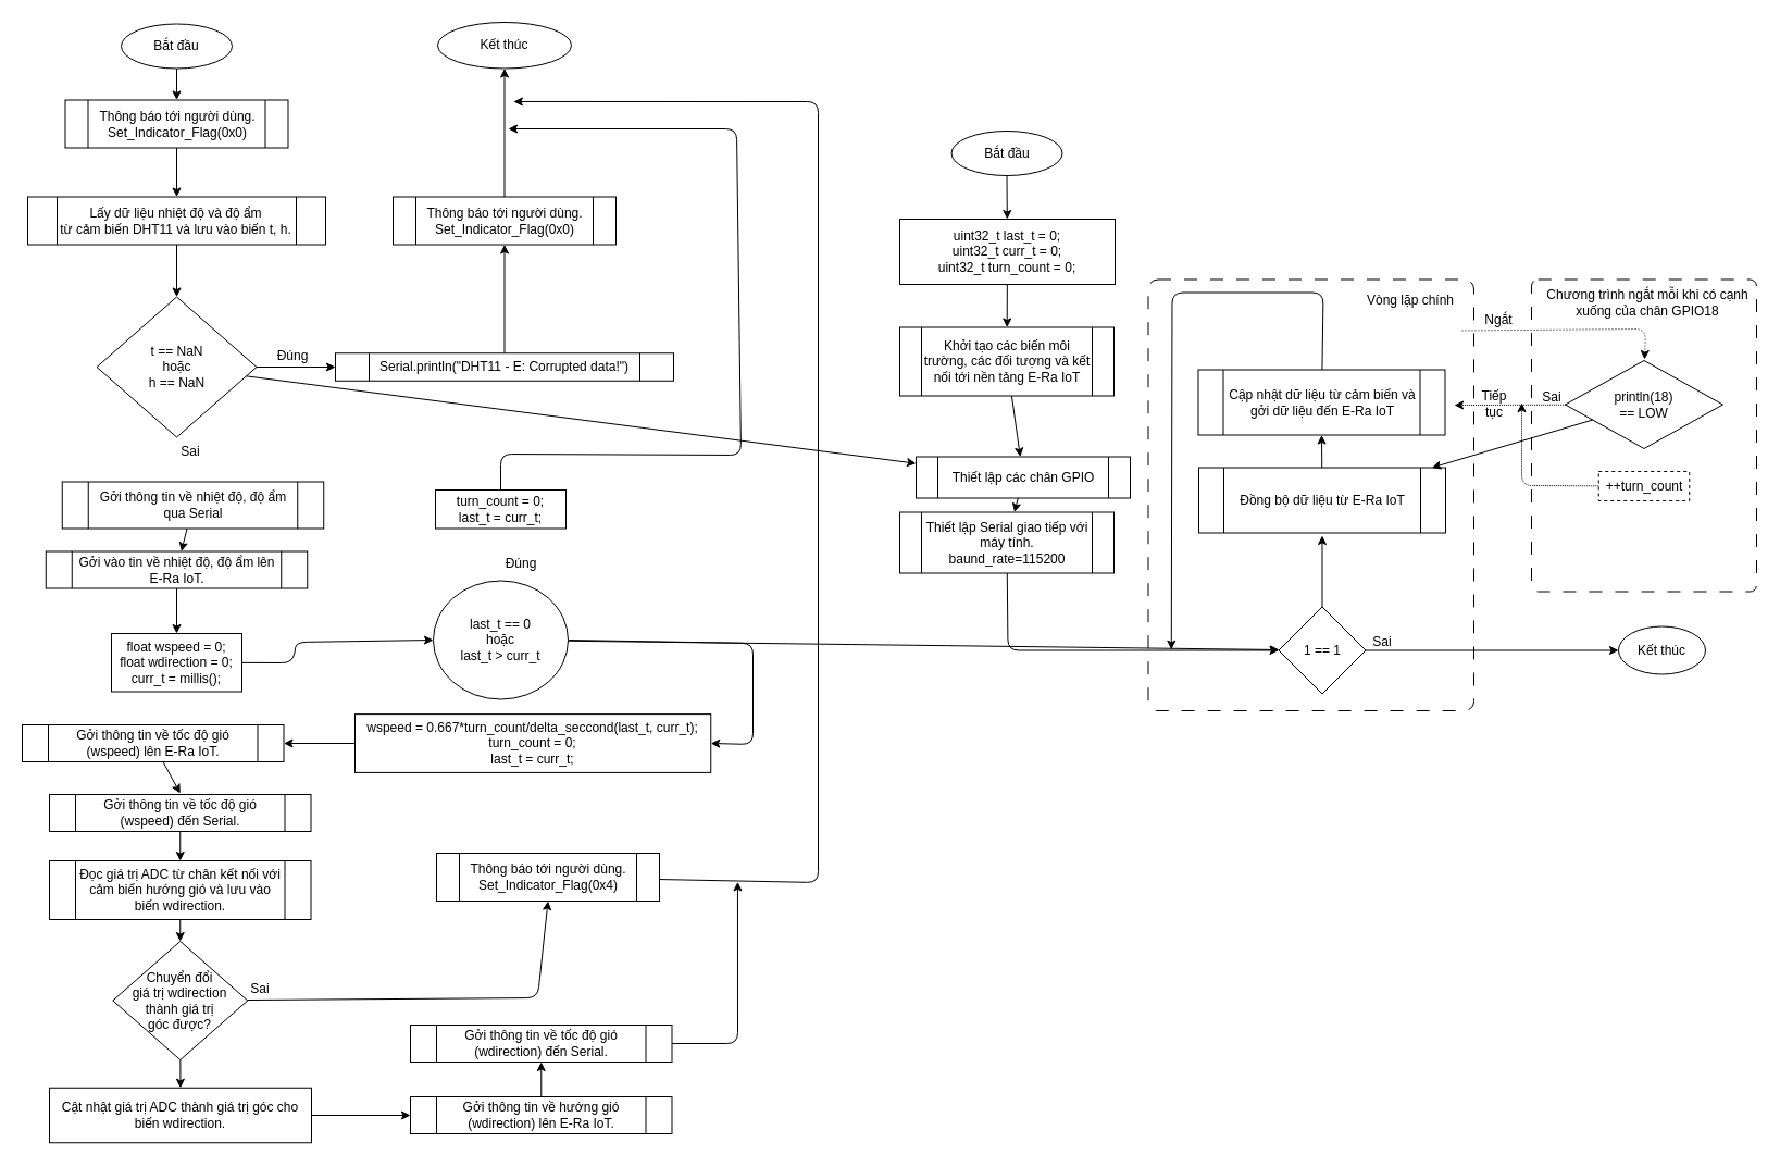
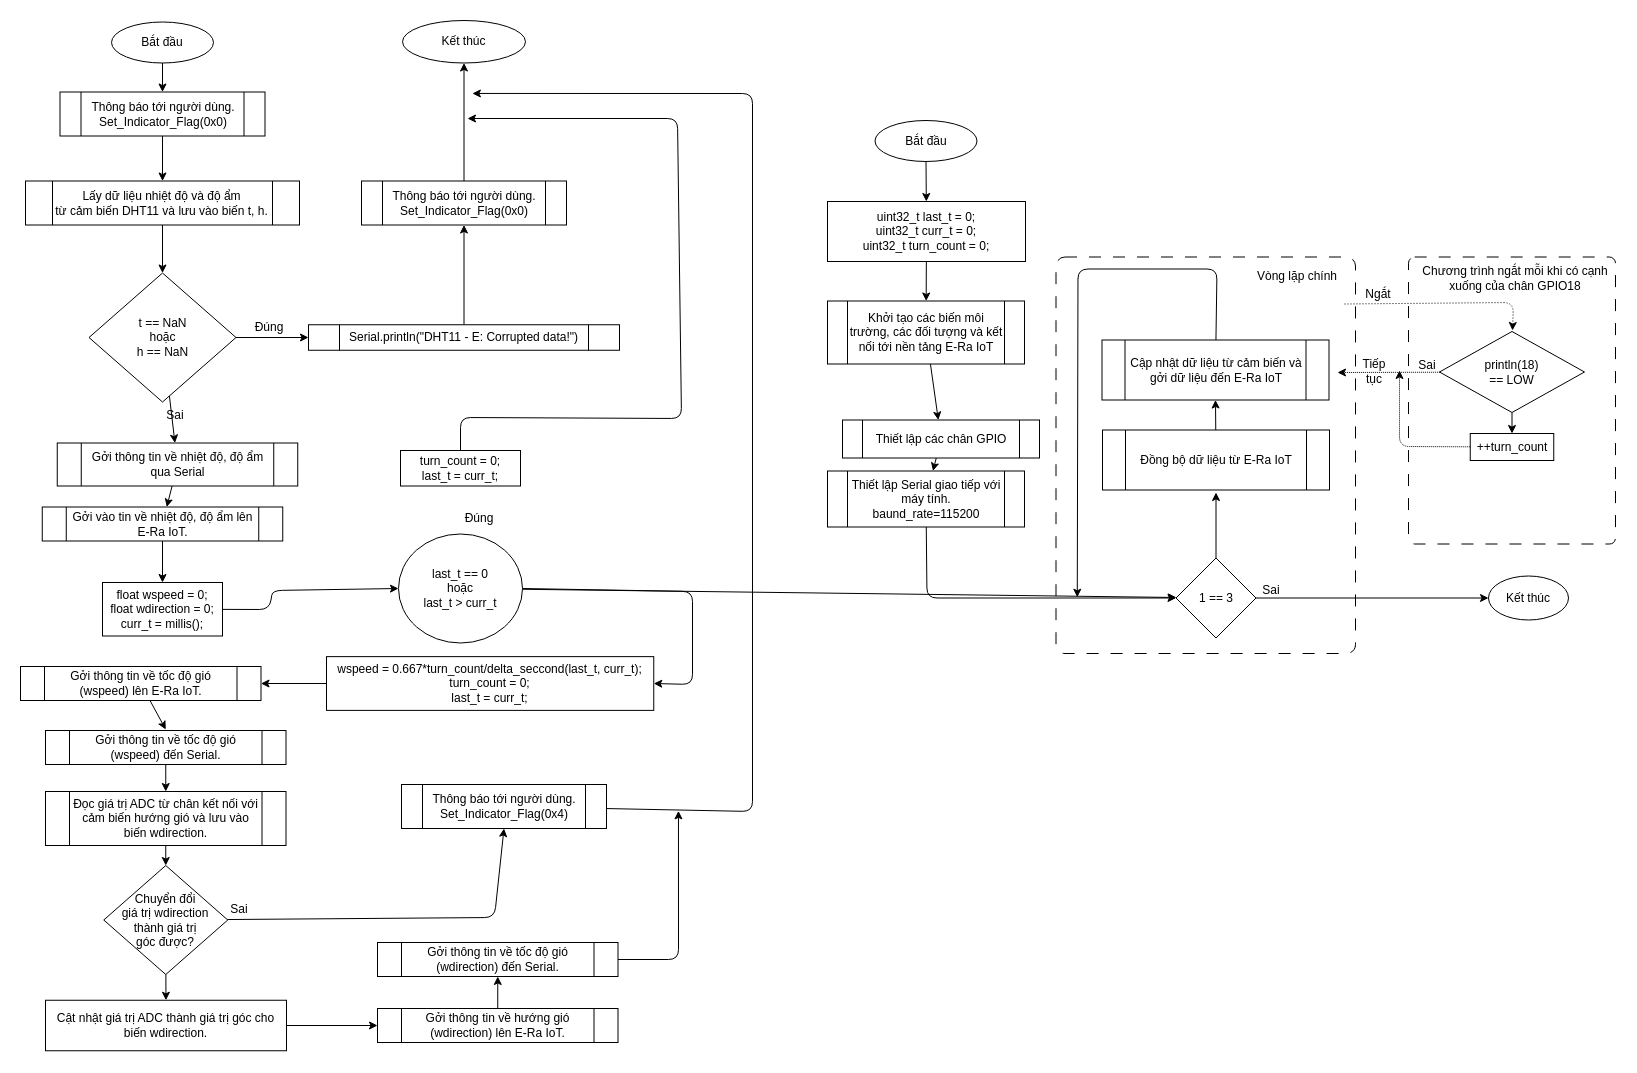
- <mxCell id="10" value="" style="edgeStyle=none;html=1;" edge="1" parent="1" source="11" target="55"><mxGeometry relative="1" as="geometry" /></mxCell>
+ <mxCell id="10" value="" style="edgeStyle=none;html=1;" edge="1" parent="1" source="11" target="20"><mxGeometry relative="1" as="geometry" /></mxCell>
- <mxCell id="75" value="" style="edgeStyle=none;html=1;" edge="1" parent="1" source="76" target="64"><mxGeometry relative="1" as="geometry" /></mxCell>
+ <mxCell id="75" value="" style="edgeStyle=none;html=1;" edge="1" parent="1" source="76" target="81"><mxGeometry relative="1" as="geometry" /></mxCell>
- <mxCell id="81" value="++turn_count" style="rounded=0;whiteSpace=wrap;html=1;fillColor=none;dashed=1;" vertex="1" parent="1"><mxGeometry x="1469.75" y="433" width="83.5" height="27" as="geometry" /></mxCell>
+ <mxCell id="81" value="++turn_count" style="rounded=0;whiteSpace=wrap;html=1;fillColor=none;" vertex="1" parent="1"><mxGeometry x="1469.75" y="433" width="83.5" height="27" as="geometry" /></mxCell>
- <mxCell id="60" value="1 == 1" style="rhombus;whiteSpace=wrap;html=1;" vertex="1" parent="1"><mxGeometry x="1175.5" y="557.5" width="80" height="80" as="geometry" /></mxCell>
+ <mxCell id="60" value="1 == 3" style="rhombus;whiteSpace=wrap;html=1;" vertex="1" parent="1"><mxGeometry x="1175.5" y="557.5" width="80" height="80" as="geometry" /></mxCell>
